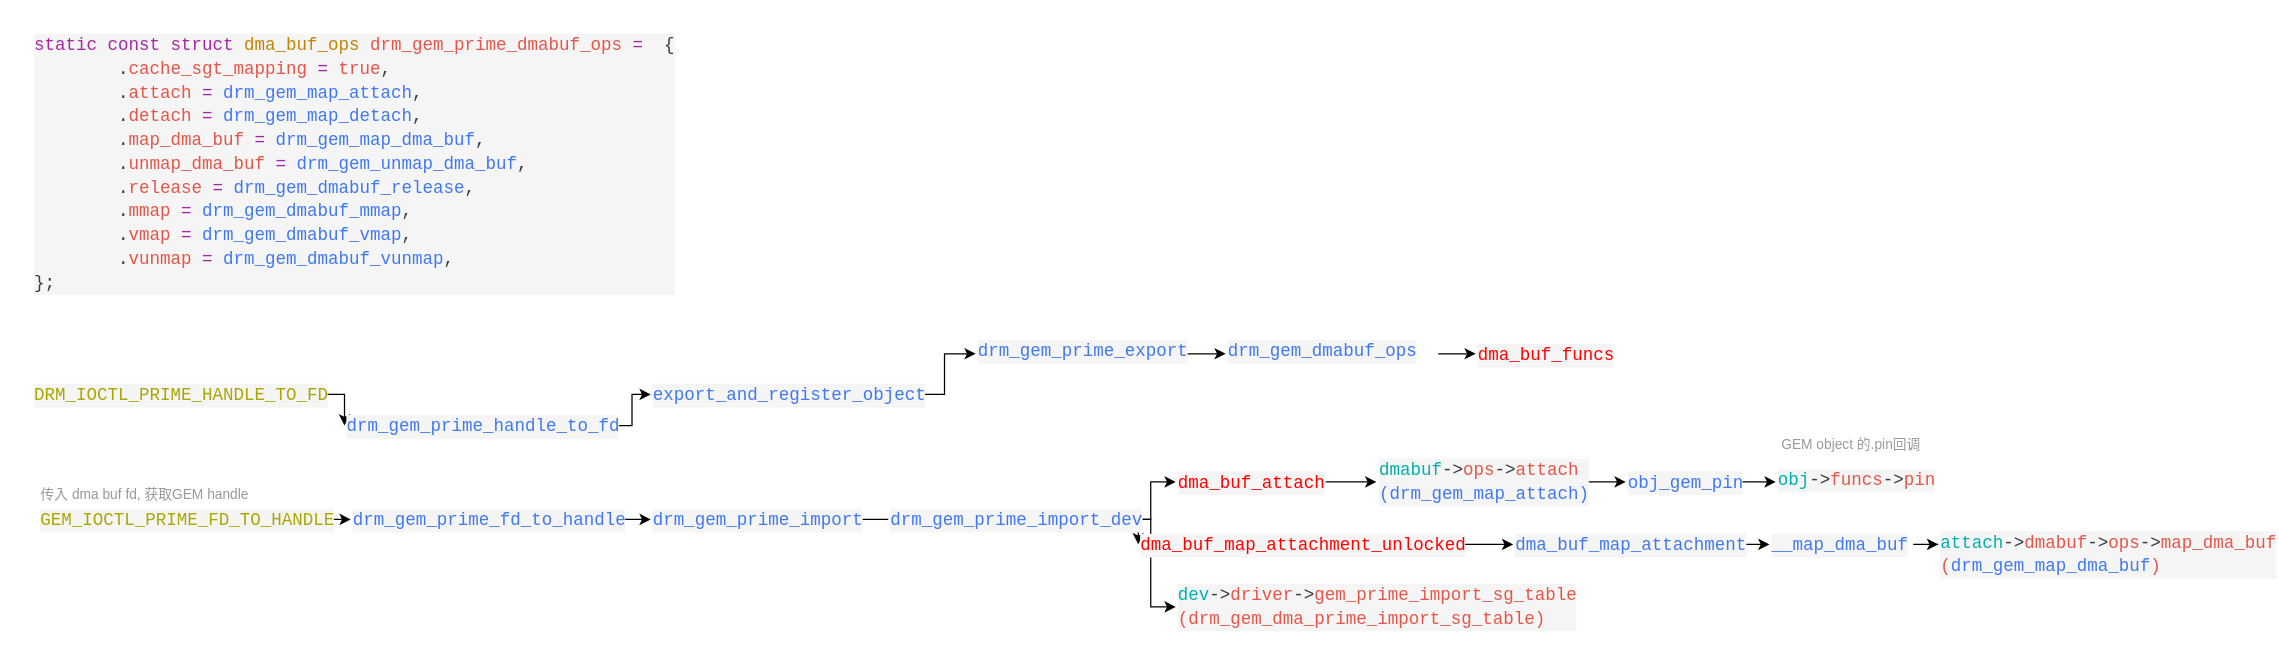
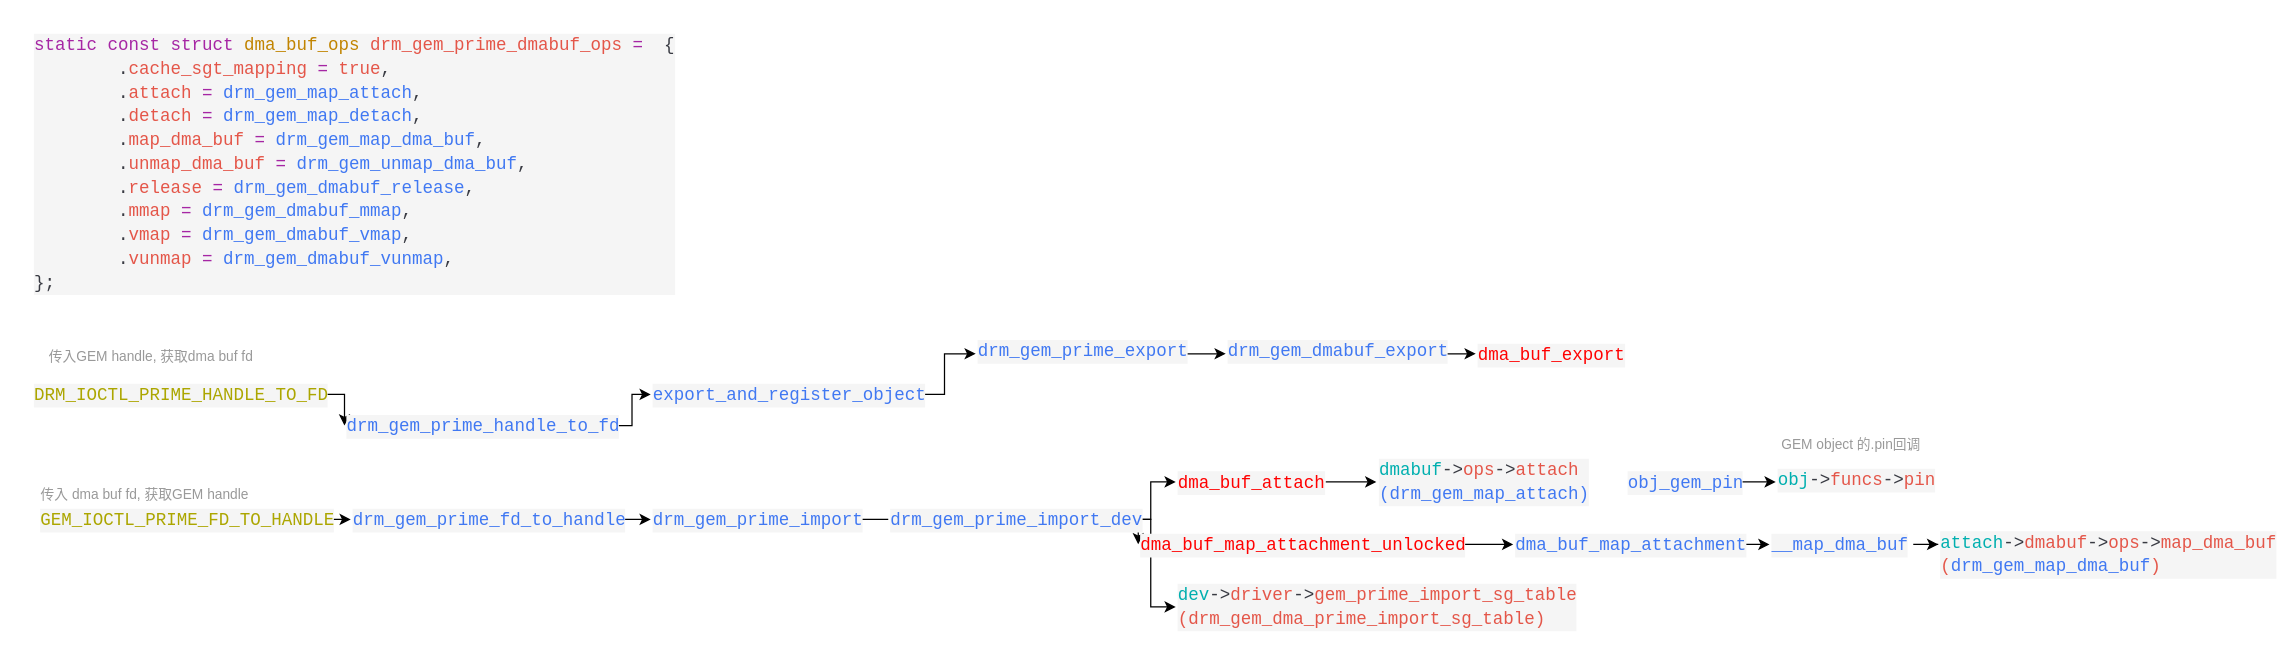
- <mxCell id="12" value="&lt;div style=&quot;color: #383a42;background-color: #f5f5f5;font-family: Consolas, 'Courier New', monospace;font-weight: normal;font-size: 14px;line-height: 19px;white-space: pre;&quot;&gt;&lt;div&gt;&lt;span style=&quot;color: #4078f2;&quot;&gt;drm_gem_dmabuf_ops&lt;/span&gt;&lt;/div&gt;&lt;/div&gt;" style="text;whiteSpace=wrap;html=1;" vertex="1" parent="1"><mxGeometry x="980" y="265" width="170" height="35" as="geometry" /></mxCell>
+ <mxCell id="12" value="&lt;div style=&quot;color: #383a42;background-color: #f5f5f5;font-family: Consolas, 'Courier New', monospace;font-weight: normal;font-size: 14px;line-height: 19px;white-space: pre;&quot;&gt;&lt;div&gt;&lt;span style=&quot;color: #4078f2;&quot;&gt;drm_gem_dmabuf_export&lt;/span&gt;&lt;/div&gt;&lt;/div&gt;" style="text;whiteSpace=wrap;html=1;" vertex="1" parent="1"><mxGeometry x="980" y="265" width="170" height="35" as="geometry" /></mxCell>
- <mxCell id="13" value="&lt;div style=&quot;background-color: rgb(245, 245, 245); font-family: Consolas, &amp;quot;Courier New&amp;quot;, monospace; font-weight: normal; font-size: 14px; line-height: 19px; white-space: pre;&quot;&gt;&lt;div style=&quot;&quot;&gt;&lt;font color=&quot;#ff0000&quot;&gt;dma_buf_funcs&lt;/font&gt;&lt;/div&gt;&lt;/div&gt;" style="text;whiteSpace=wrap;html=1;" vertex="1" parent="1"><mxGeometry x="1180" y="267.5" width="120" height="30" as="geometry" /></mxCell>
+ <mxCell id="13" value="&lt;div style=&quot;background-color: rgb(245, 245, 245); font-family: Consolas, &amp;quot;Courier New&amp;quot;, monospace; font-weight: normal; font-size: 14px; line-height: 19px; white-space: pre;&quot;&gt;&lt;div style=&quot;&quot;&gt;&lt;font color=&quot;#ff0000&quot;&gt;dma_buf_export&lt;/font&gt;&lt;/div&gt;&lt;/div&gt;" style="text;whiteSpace=wrap;html=1;" vertex="1" parent="1"><mxGeometry x="1180" y="267.5" width="120" height="30" as="geometry" /></mxCell>
+ <mxCell id="6" value="&lt;font color=&quot;#999999&quot; style=&quot;font-size: 11px;&quot;&gt;传入GEM handle, 获取dma buf fd&lt;/font&gt;" style="text;html=1;align=center;verticalAlign=middle;resizable=0;points=[];autosize=1;strokeColor=none;fillColor=none;" vertex="1" parent="1"><mxGeometry x="25" y="270" width="190" height="30" as="geometry" /></mxCell>
- <mxCell id="27" value="" style="edgeStyle=orthogonalEdgeStyle;rounded=0;orthogonalLoop=1;jettySize=auto;html=1;" edge="1" parent="1" source="28" target="31"><mxGeometry relative="1" as="geometry" /></mxCell>
